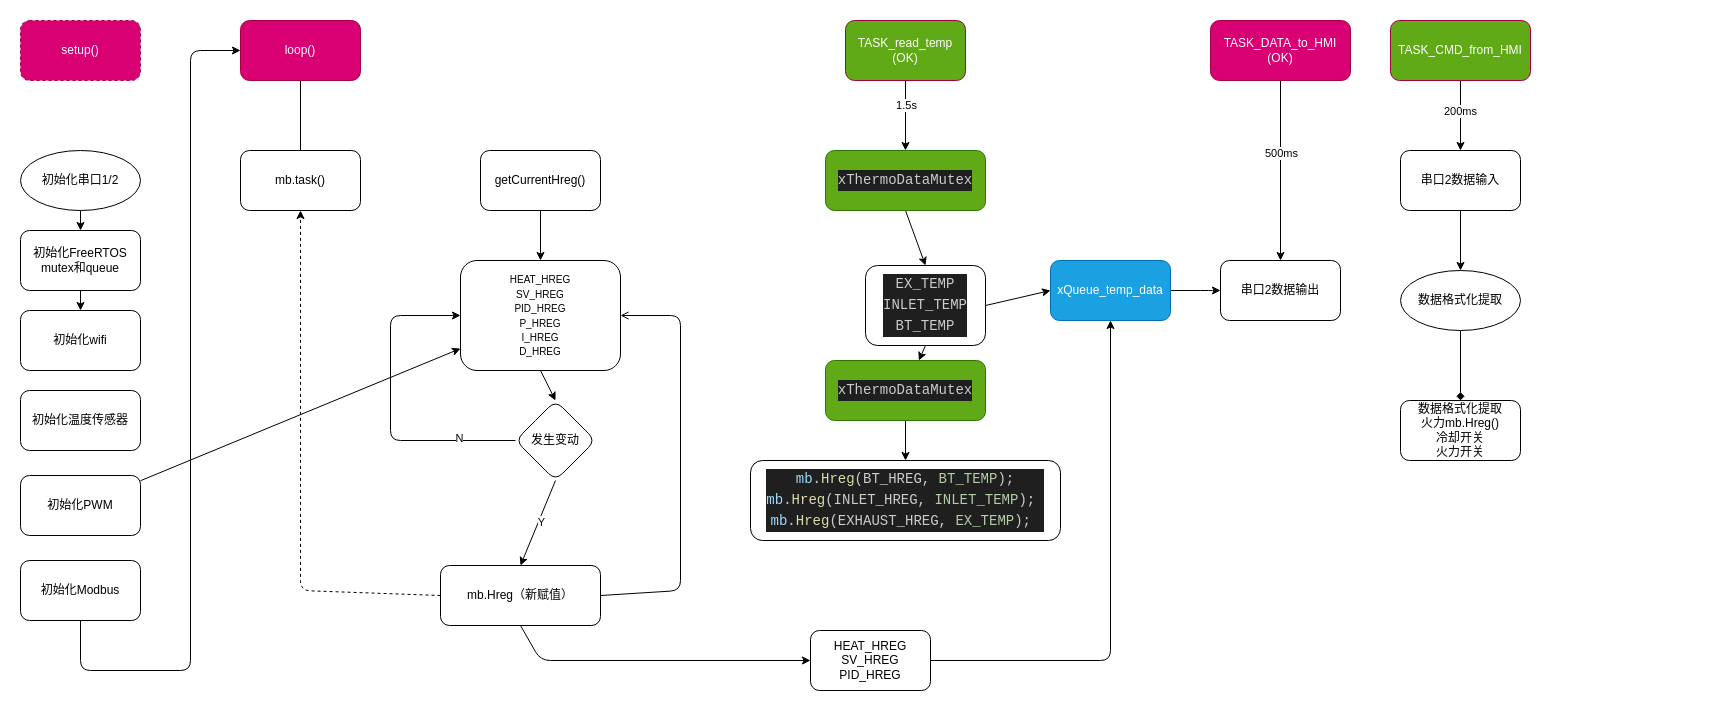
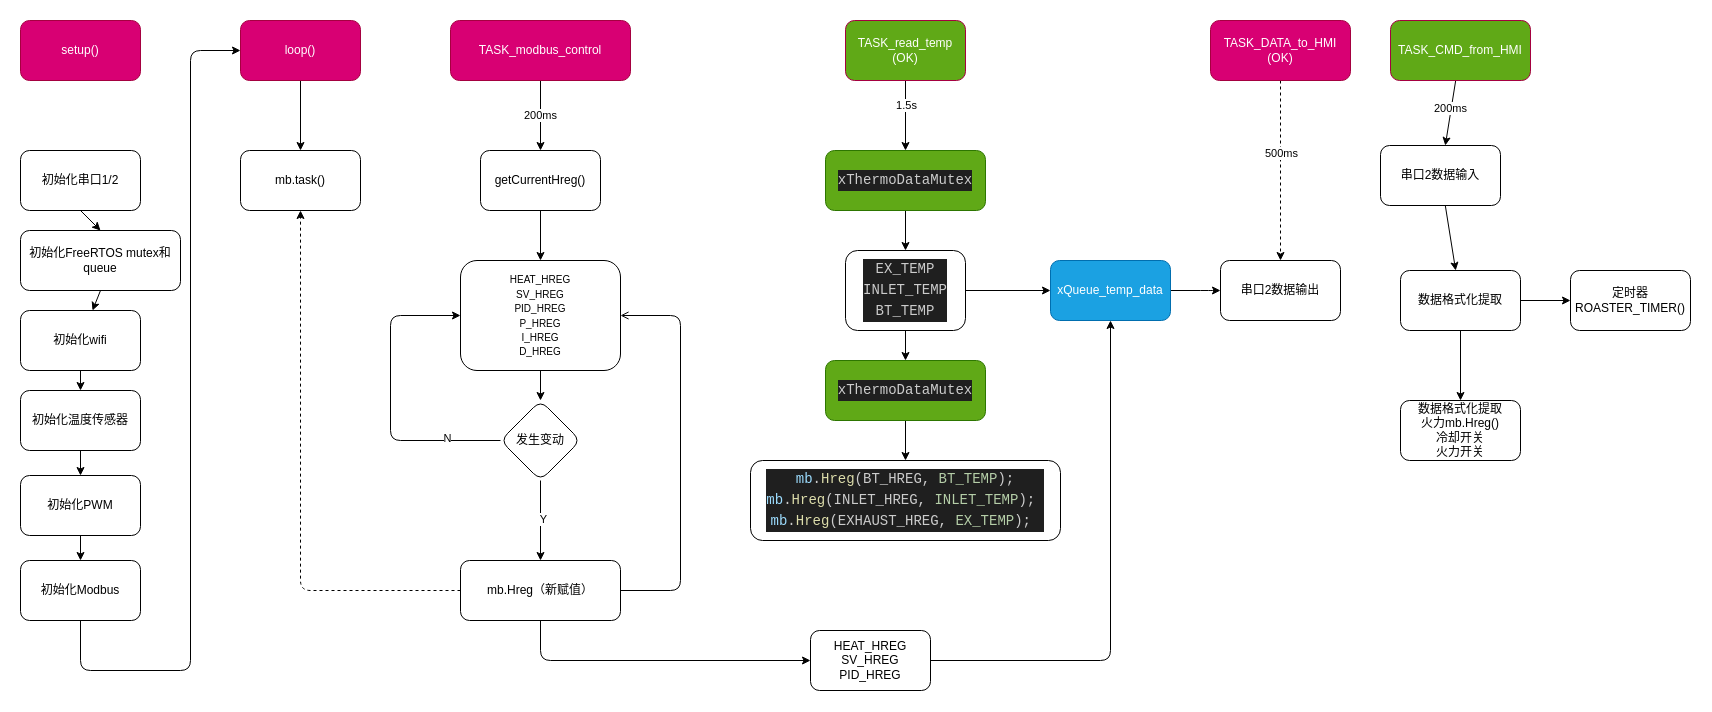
- <mxCell id="15" value="setup()" style="rounded=1;whiteSpace=wrap;html=1;fillColor=#d80073;fontColor=#ffffff;strokeColor=#A50040;dashed=1;" parent="1" vertex="1"><mxGeometry x="20" y="20" width="120" height="60" as="geometry" /></mxCell>
+ <mxCell id="15" value="setup()" style="rounded=1;whiteSpace=wrap;html=1;fillColor=#d80073;fontColor=#ffffff;strokeColor=#A50040;" parent="1" vertex="1"><mxGeometry x="20" y="20" width="120" height="60" as="geometry" /></mxCell>
+ <mxCell id="18" value="TASK_modbus_control" style="rounded=1;whiteSpace=wrap;html=1;fillColor=#d80073;fontColor=#ffffff;strokeColor=#A50040;" parent="1" vertex="1"><mxGeometry x="450" y="20" width="180" height="60" as="geometry" /></mxCell>
+ <mxCell id="17" value="200ms" style="edgeStyle=none;html=1;exitX=0.5;exitY=1;exitDx=0;exitDy=0;entryX=0.5;entryY=0;entryDx=0;entryDy=0;" parent="1" source="18" target="36" edge="1"><mxGeometry relative="1" as="geometry"><mxPoint as="offset" /><mxPoint x="570" y="220" as="targetPoint" /></mxGeometry></mxCell>
- <mxCell id="13" style="edgeStyle=none;html=1;exitX=0.5;exitY=1;exitDx=0;exitDy=0;entryX=0.5;entryY=0;entryDx=0;entryDy=0;endArrow=none;" parent="1" source="14" target="16" edge="1"><mxGeometry relative="1" as="geometry" /></mxCell>
+ <mxCell id="13" style="edgeStyle=none;html=1;exitX=0.5;exitY=1;exitDx=0;exitDy=0;entryX=0.5;entryY=0;entryDx=0;entryDy=0;" parent="1" source="14" target="16" edge="1"><mxGeometry relative="1" as="geometry" /></mxCell>
- <mxCell id="46" value="初始化串口1/2" style="ellipse;whiteSpace=wrap;html=1;" parent="1" vertex="1"><mxGeometry x="20" y="150" width="120" height="60" as="geometry" /></mxCell>
+ <mxCell id="46" value="初始化串口1/2" style="whiteSpace=wrap;html=1;rounded=1;" parent="1" vertex="1"><mxGeometry x="20" y="150" width="120" height="60" as="geometry" /></mxCell>
- <mxCell id="42" value="串口2数据输入" style="whiteSpace=wrap;html=1;rounded=1;" parent="1" vertex="1"><mxGeometry x="1400" y="150" width="120" height="60" as="geometry" /></mxCell>
+ <mxCell id="42" value="串口2数据输入" style="whiteSpace=wrap;html=1;rounded=1;" parent="1" vertex="1"><mxGeometry x="1380" y="145" width="120" height="60" as="geometry" /></mxCell>
- <mxCell id="21" value="" style="edgeStyle=none;html=1;" parent="1" source="23" target="37" edge="1"><mxGeometry relative="1" as="geometry" /></mxCell>
+ <mxCell id="21" value="" style="edgeStyle=none;html=1;dashed=1;" parent="1" source="23" target="37" edge="1"><mxGeometry relative="1" as="geometry" /></mxCell>
- <mxCell id="52" value="初始化FreeRTOS mutex和queue" style="rounded=1;whiteSpace=wrap;html=1;" parent="1" vertex="1"><mxGeometry x="20" y="230" width="120" height="60" as="geometry" /></mxCell>
+ <mxCell id="52" value="初始化FreeRTOS mutex和queue" style="rounded=1;whiteSpace=wrap;html=1;" parent="1" vertex="1"><mxGeometry x="20" y="230" width="160" height="60" as="geometry" /></mxCell>
- <mxCell id="59" value="数据格式化提取" style="ellipse;whiteSpace=wrap;html=1;" parent="1" vertex="1"><mxGeometry x="1400" y="270" width="120" height="60" as="geometry" /></mxCell>
+ <mxCell id="59" value="数据格式化提取" style="whiteSpace=wrap;html=1;rounded=1;" parent="1" vertex="1"><mxGeometry x="1400" y="270" width="120" height="60" as="geometry" /></mxCell>
+ <mxCell id="58" value="" style="edgeStyle=none;html=1;" parent="1" source="59" target="61" edge="1"><mxGeometry relative="1" as="geometry" /></mxCell>
+ <mxCell id="61" value="定时器ROASTER_TIMER()" style="whiteSpace=wrap;html=1;rounded=1;" parent="1" vertex="1"><mxGeometry x="1570" y="270" width="120" height="60" as="geometry" /></mxCell>
- <mxCell id="9" value="&lt;div style=&quot;color: rgb(204, 204, 204); background-color: rgb(31, 31, 31); font-family: Menlo, Menlo, Menlo, Menlo, Monaco, &amp;quot;Courier New&amp;quot;, monospace; font-size: 14px; line-height: 21px;&quot;&gt;EX_TEMP&lt;/div&gt;&lt;div style=&quot;color: rgb(204, 204, 204); background-color: rgb(31, 31, 31); font-family: Menlo, Menlo, Menlo, Menlo, Monaco, &amp;quot;Courier New&amp;quot;, monospace; font-size: 14px; line-height: 21px;&quot;&gt;&lt;div style=&quot;line-height: 21px;&quot;&gt;INLET_TEMP&lt;/div&gt;&lt;div style=&quot;line-height: 21px;&quot;&gt;&lt;div style=&quot;line-height: 21px;&quot;&gt;BT_TEMP&lt;/div&gt;&lt;/div&gt;&lt;/div&gt;" style="rounded=1;whiteSpace=wrap;html=1;" parent="1" vertex="1"><mxGeometry x="865" y="265" width="120" height="80" as="geometry" /></mxCell>
+ <mxCell id="9" value="&lt;div style=&quot;color: rgb(204, 204, 204); background-color: rgb(31, 31, 31); font-family: Menlo, Menlo, Menlo, Menlo, Monaco, &amp;quot;Courier New&amp;quot;, monospace; font-size: 14px; line-height: 21px;&quot;&gt;EX_TEMP&lt;/div&gt;&lt;div style=&quot;color: rgb(204, 204, 204); background-color: rgb(31, 31, 31); font-family: Menlo, Menlo, Menlo, Menlo, Monaco, &amp;quot;Courier New&amp;quot;, monospace; font-size: 14px; line-height: 21px;&quot;&gt;&lt;div style=&quot;line-height: 21px;&quot;&gt;INLET_TEMP&lt;/div&gt;&lt;div style=&quot;line-height: 21px;&quot;&gt;&lt;div style=&quot;line-height: 21px;&quot;&gt;BT_TEMP&lt;/div&gt;&lt;/div&gt;&lt;/div&gt;" style="rounded=1;whiteSpace=wrap;html=1;" parent="1" vertex="1"><mxGeometry x="845" y="250" width="120" height="80" as="geometry" /></mxCell>
+ <mxCell id="47" value="" style="edgeStyle=none;html=1;" parent="1" source="48" target="50" edge="1"><mxGeometry relative="1" as="geometry" /></mxCell>
- <mxCell id="57" value="" style="edgeStyle=none;html=1;endArrow=diamond;" parent="1" source="59" target="60" edge="1"><mxGeometry relative="1" as="geometry" /></mxCell>
+ <mxCell id="57" value="" style="edgeStyle=none;html=1;" parent="1" source="59" target="60" edge="1"><mxGeometry relative="1" as="geometry" /></mxCell>
- <mxCell id="53" value="" style="edgeStyle=none;html=1;" parent="1" source="54" target="20" edge="1"><mxGeometry relative="1" as="geometry" /></mxCell>
+ <mxCell id="53" value="" style="edgeStyle=none;html=1;" parent="1" source="54" target="56" edge="1"><mxGeometry relative="1" as="geometry" /></mxCell>
- <mxCell id="28" value="发生变动" style="rhombus;whiteSpace=wrap;html=1;rounded=1;" parent="1" vertex="1"><mxGeometry x="515" y="400" width="80" height="80" as="geometry" /></mxCell>
+ <mxCell id="28" value="发生变动" style="rhombus;whiteSpace=wrap;html=1;rounded=1;" parent="1" vertex="1"><mxGeometry x="500" y="400" width="80" height="80" as="geometry" /></mxCell>
+ <mxCell id="49" value="" style="edgeStyle=none;html=1;" parent="1" source="50" target="54" edge="1"><mxGeometry relative="1" as="geometry" /></mxCell>
- <mxCell id="32" value="mb.Hreg（新赋值）" style="whiteSpace=wrap;html=1;rounded=1;" parent="1" vertex="1"><mxGeometry x="440" y="565" width="160" height="60" as="geometry" /></mxCell>
+ <mxCell id="32" value="mb.Hreg（新赋值）" style="whiteSpace=wrap;html=1;rounded=1;" parent="1" vertex="1"><mxGeometry x="460" y="560" width="160" height="60" as="geometry" /></mxCell>
